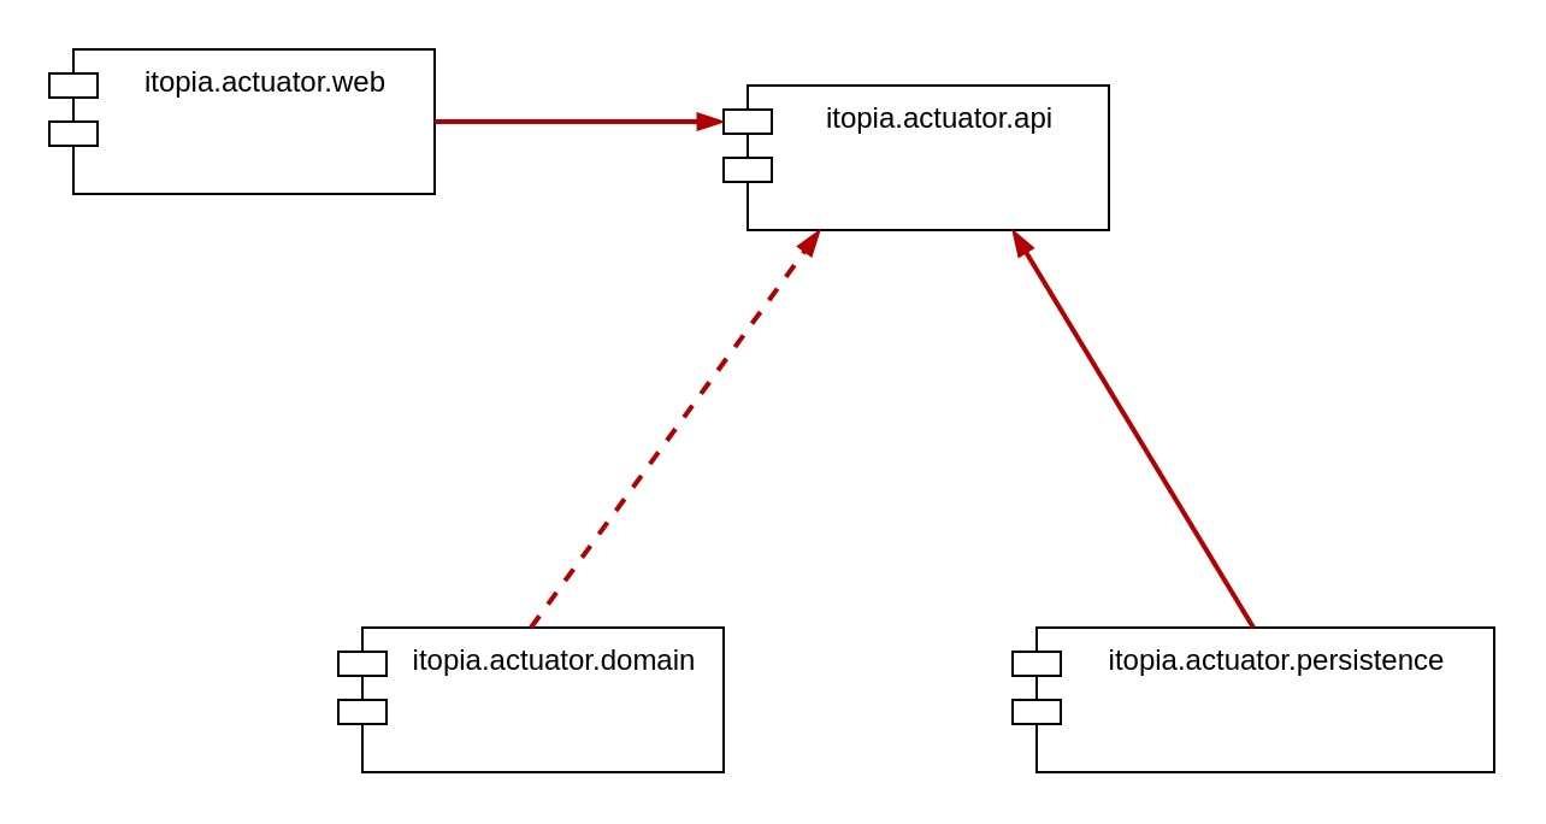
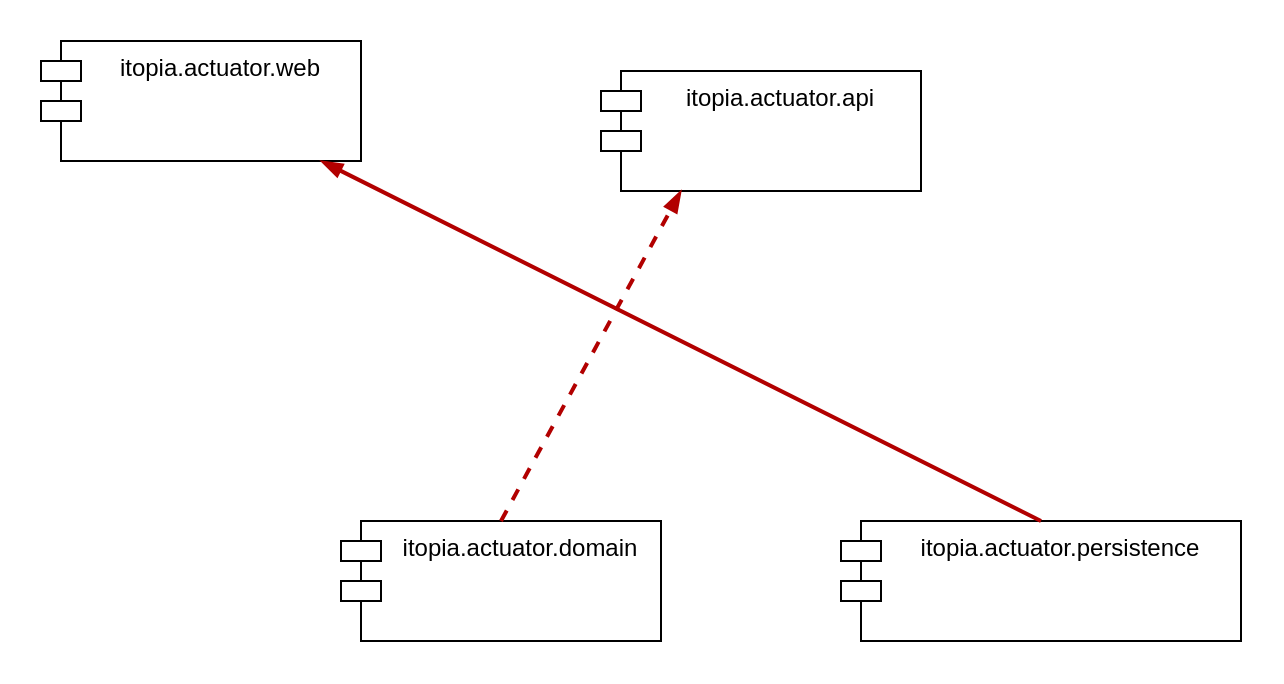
- <mxCell id="6" value="" style="endArrow=blockThin;html=1;exitX=1;exitY=0.5;exitDx=0;exitDy=0;entryX=0;entryY=0;entryDx=0;entryDy=15;entryPerimeter=0;endFill=1;strokeWidth=2;fillColor=#e51400;strokeColor=#B20000;" edge="1" parent="1" source="4" target="2"><mxGeometry width="50" height="50" relative="1" as="geometry"><mxPoint x="200" y="-120" as="sourcePoint" /><mxPoint x="250" y="-170" as="targetPoint" /></mxGeometry></mxCell>
- <mxCell id="8" value="" style="endArrow=blockThin;html=1;exitX=0.5;exitY=0;exitDx=0;exitDy=0;endFill=1;strokeWidth=2;fillColor=#e51400;strokeColor=#B20000;entryX=0.75;entryY=1;entryDx=0;entryDy=0;" edge="1" parent="1" source="5" target="2"><mxGeometry width="50" height="50" relative="1" as="geometry"><mxPoint x="500" y="185" as="sourcePoint" /><mxPoint x="620" y="20" as="targetPoint" /></mxGeometry></mxCell>
+ <mxCell id="8" value="" style="endArrow=blockThin;html=1;exitX=0.5;exitY=0;exitDx=0;exitDy=0;endFill=1;strokeWidth=2;fillColor=#e51400;strokeColor=#B20000;" edge="1" parent="1" source="5" target="4"><mxGeometry width="50" height="50" relative="1" as="geometry"><mxPoint x="500" y="185" as="sourcePoint" /><mxPoint x="620" y="20" as="targetPoint" /></mxGeometry></mxCell>
- <mxCell id="3" value="itopia.actuator.domain" style="shape=module;align=left;spacingLeft=20;align=center;verticalAlign=top;" vertex="1" parent="1"><mxGeometry x="140" y="260" width="160" height="60" as="geometry" /></mxCell>
+ <mxCell id="3" value="itopia.actuator.domain" style="shape=module;align=left;spacingLeft=20;align=center;verticalAlign=top;" vertex="1" parent="1"><mxGeometry x="170" y="260" width="160" height="60" as="geometry" /></mxCell>
